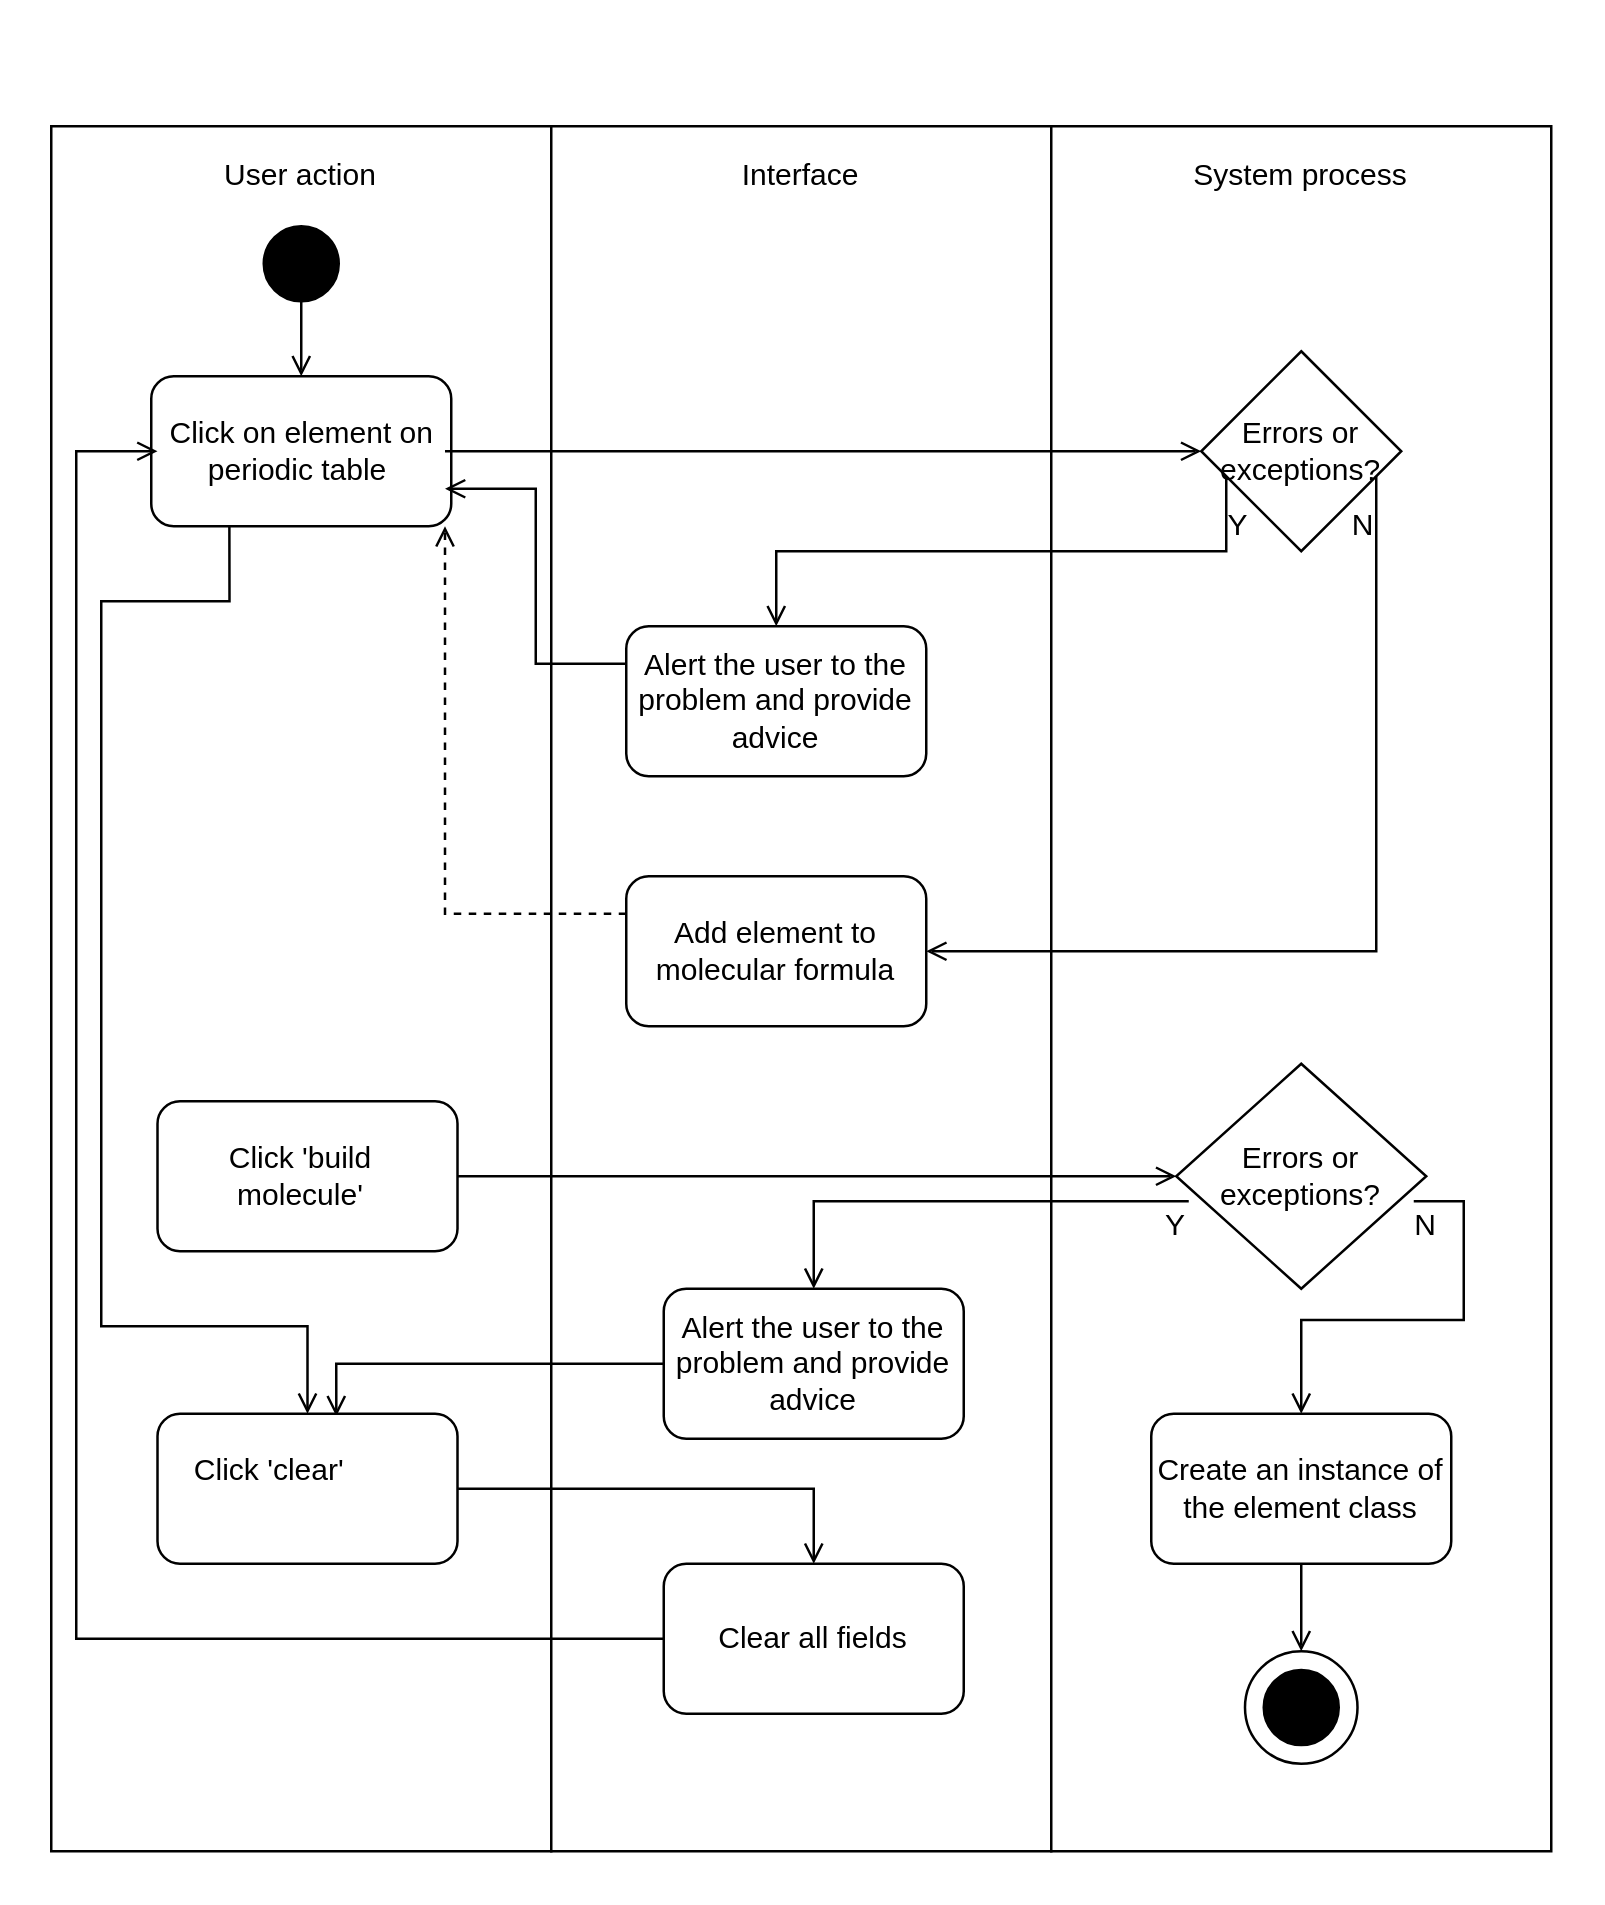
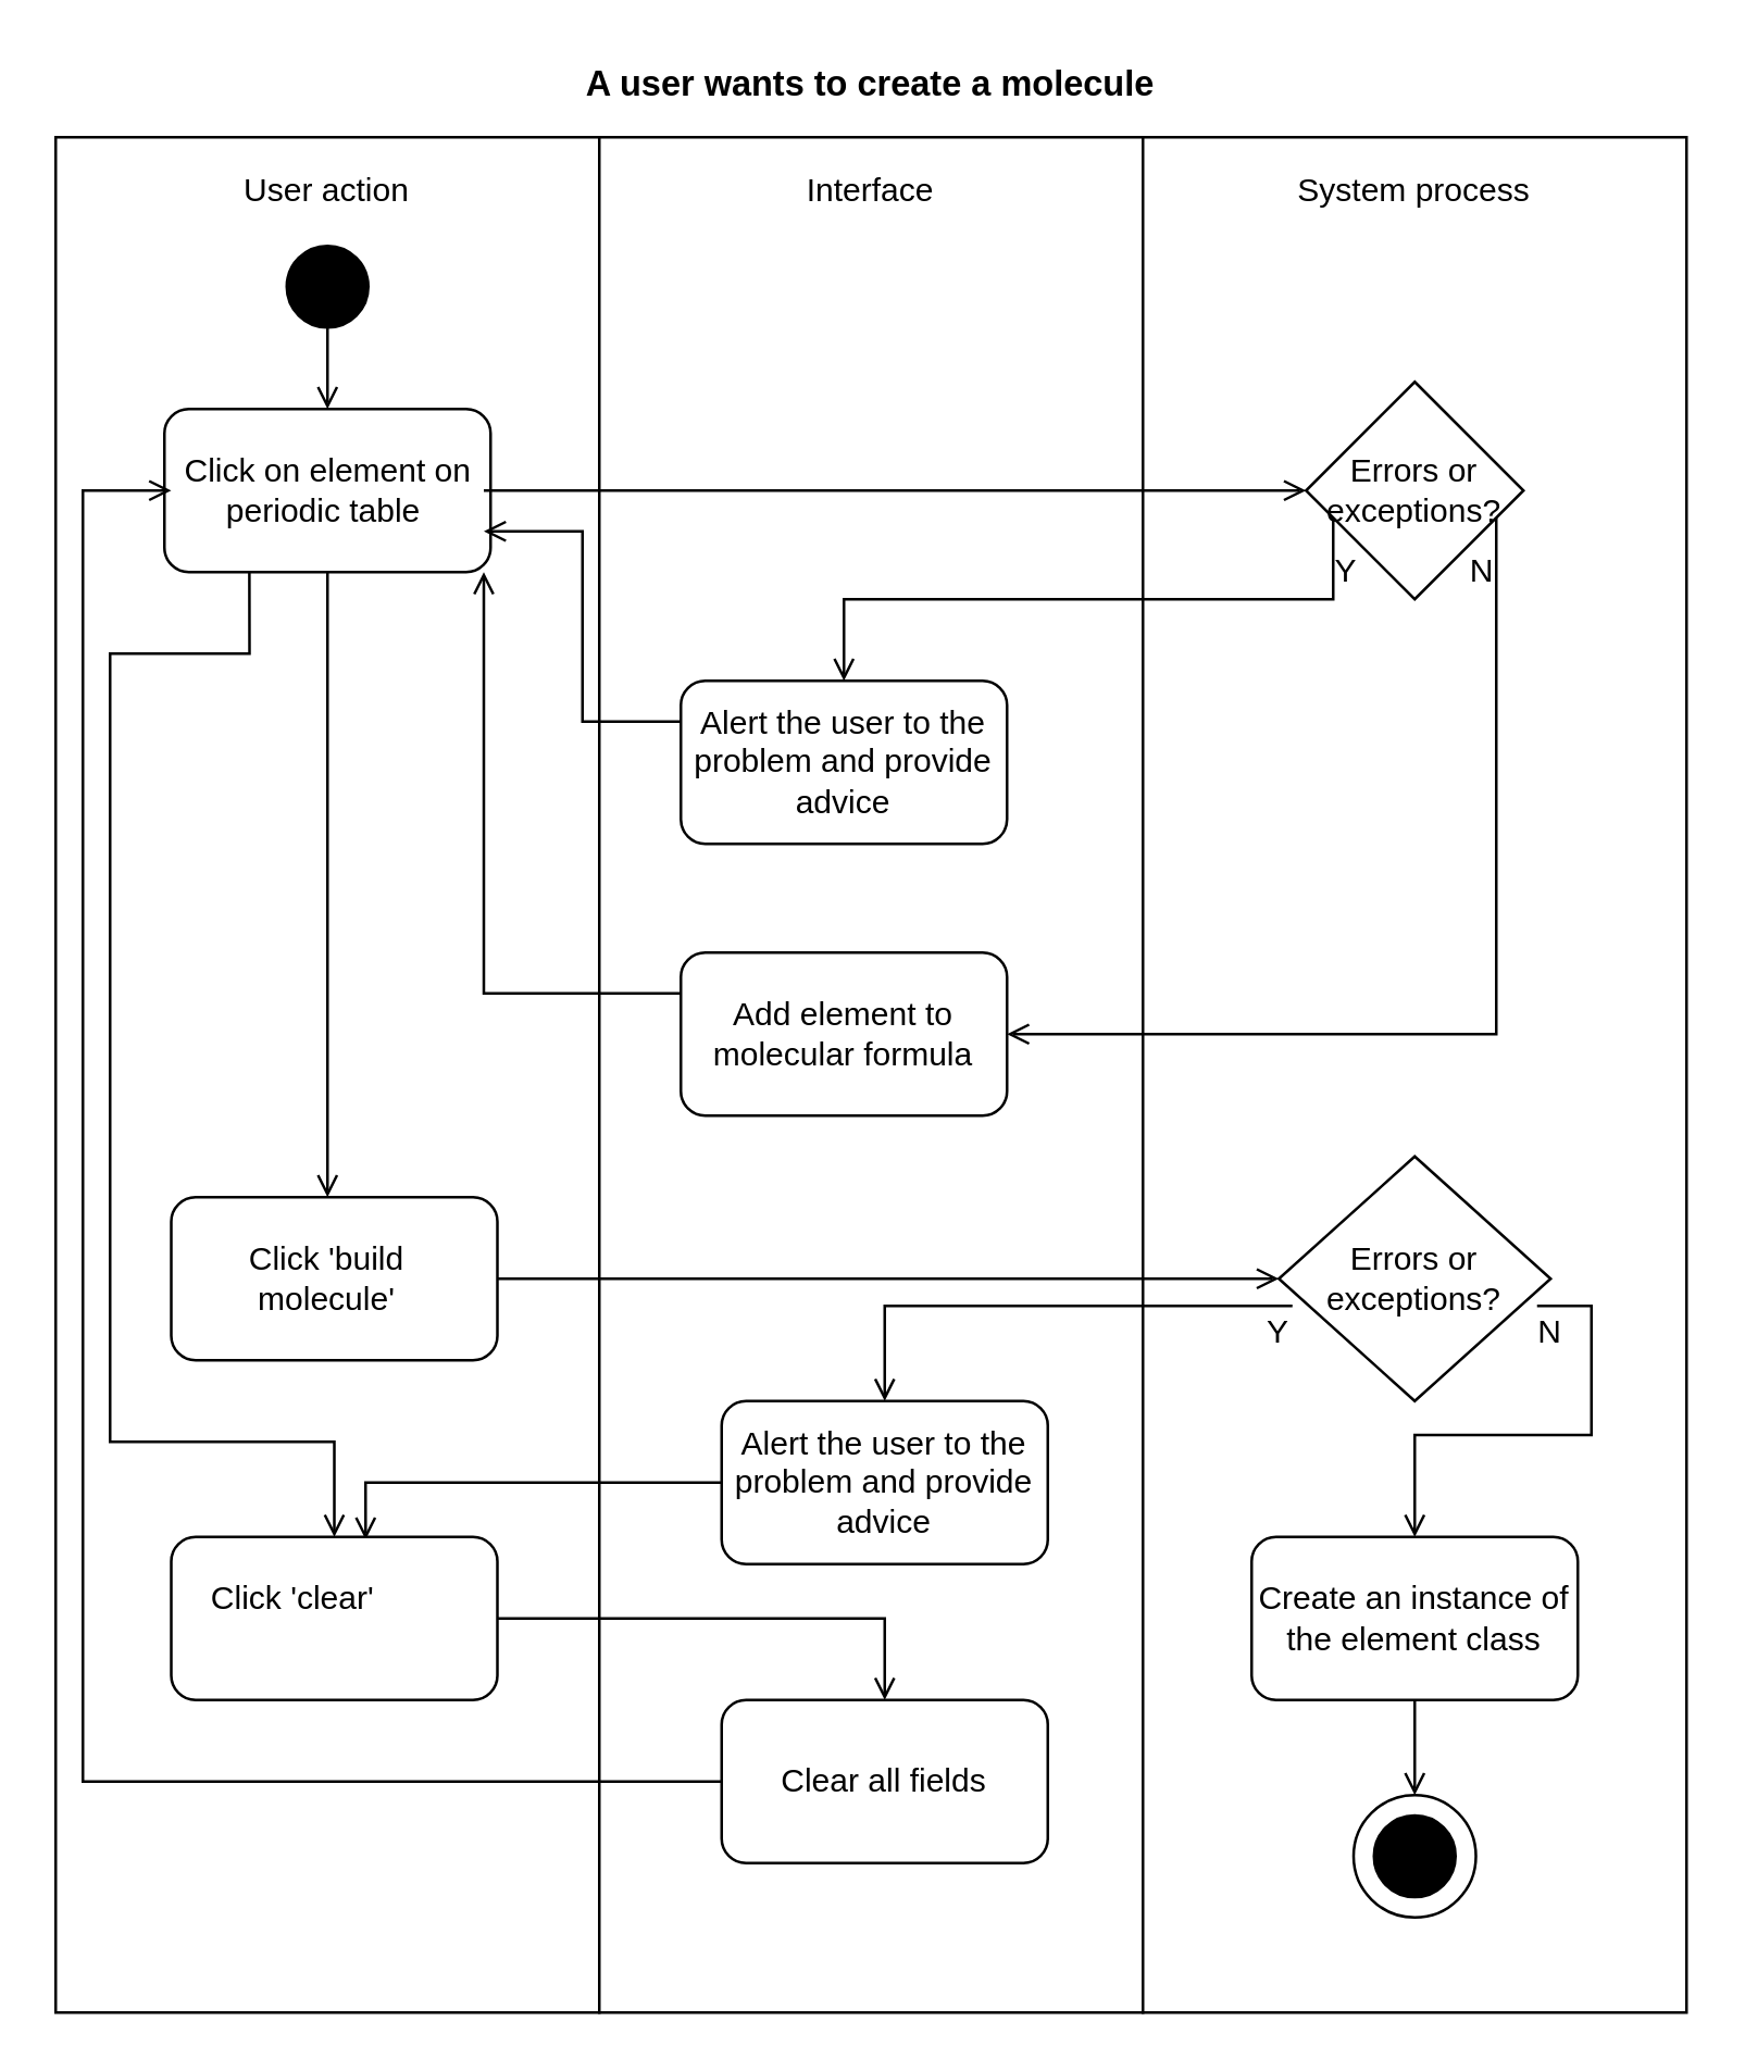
+ <mxCell id="47" value="&lt;b&gt;&lt;font style=&quot;font-size: 13px&quot;&gt;A user wants to create a molecule&lt;/font&gt;&lt;/b&gt;" style="text;html=1;strokeColor=none;fillColor=none;align=center;verticalAlign=middle;whiteSpace=wrap;rounded=0;" vertex="1" parent="1"><mxGeometry x="150" y="20" width="340" height="20" as="geometry" /></mxCell>
+ <mxCell id="15" style="edgeStyle=orthogonalEdgeStyle;rounded=0;orthogonalLoop=1;jettySize=auto;html=1;exitX=0.5;exitY=1;exitDx=0;exitDy=0;entryX=0.5;entryY=0;entryDx=0;entryDy=0;endArrow=open;endFill=0;" edge="1" parent="1" source="17" target="32"><mxGeometry relative="1" as="geometry" /></mxCell>
- <mxCell id="26" style="edgeStyle=orthogonalEdgeStyle;rounded=0;orthogonalLoop=1;jettySize=auto;html=1;exitX=0;exitY=0.25;exitDx=0;exitDy=0;entryX=1;entryY=1;entryDx=0;entryDy=0;endArrow=open;endFill=0;dashed=1;" edge="1" parent="1" source="27" target="17"><mxGeometry relative="1" as="geometry" /></mxCell>
+ <mxCell id="26" style="edgeStyle=orthogonalEdgeStyle;rounded=0;orthogonalLoop=1;jettySize=auto;html=1;exitX=0;exitY=0.25;exitDx=0;exitDy=0;entryX=1;entryY=1;entryDx=0;entryDy=0;endArrow=open;endFill=0;" edge="1" parent="1" source="27" target="17"><mxGeometry relative="1" as="geometry" /></mxCell>
